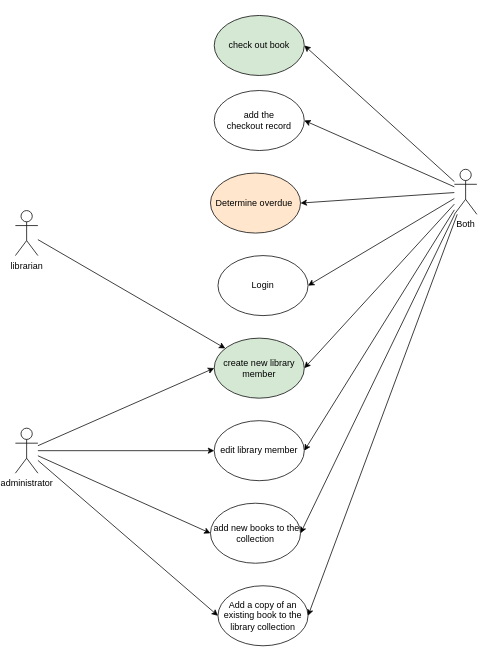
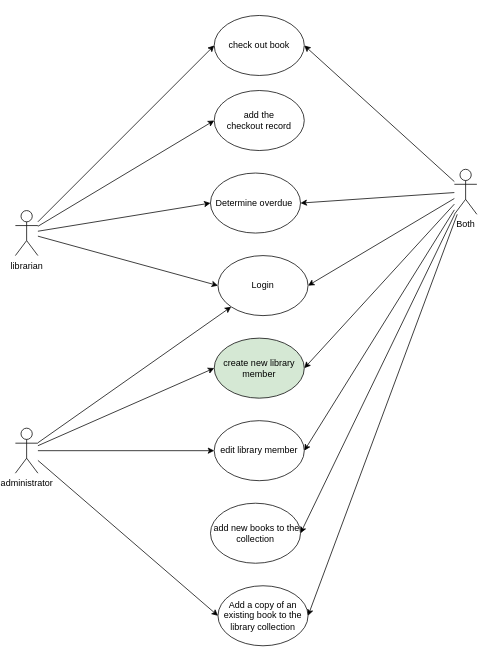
- <mxCell id="7" value="check out book" style="ellipse;whiteSpace=wrap;html=1;fillColor=#d5e8d4;" vertex="1" parent="1"><mxGeometry x="285" y="20" width="120" height="80" as="geometry" /></mxCell>
+ <mxCell id="7" value="check out book" style="ellipse;whiteSpace=wrap;html=1;" vertex="1" parent="1"><mxGeometry x="285" y="20" width="120" height="80" as="geometry" /></mxCell>
+ <mxCell id="3" style="rounded=0;orthogonalLoop=1;jettySize=auto;html=1;entryX=0;entryY=0.5;entryDx=0;entryDy=0;" edge="1" parent="1" source="6" target="7"><mxGeometry relative="1" as="geometry" /></mxCell>
- <mxCell id="10" style="edgeStyle=none;rounded=0;orthogonalLoop=1;jettySize=auto;html=1;entryX=1;entryY=0.5;entryDx=0;entryDy=0;" edge="1" parent="1" source="16" target="28"><mxGeometry relative="1" as="geometry" /></mxCell>
- <mxCell id="29" value="Determine overdue&amp;nbsp;" style="ellipse;whiteSpace=wrap;html=1;fillColor=#ffe6cc;" vertex="1" parent="1"><mxGeometry x="280" y="230" width="120" height="80" as="geometry" /></mxCell>
+ <mxCell id="29" value="Determine overdue&amp;nbsp;" style="ellipse;whiteSpace=wrap;html=1;" vertex="1" parent="1"><mxGeometry x="280" y="230" width="120" height="80" as="geometry" /></mxCell>
+ <mxCell id="5" style="edgeStyle=none;rounded=0;orthogonalLoop=1;jettySize=auto;html=1;entryX=0;entryY=0.5;entryDx=0;entryDy=0;" edge="1" parent="1" source="6" target="29"><mxGeometry relative="1" as="geometry" /></mxCell>
+ <mxCell id="2" style="rounded=0;orthogonalLoop=1;jettySize=auto;html=1;entryX=0;entryY=0.5;entryDx=0;entryDy=0;" edge="1" parent="1" source="6" target="26"><mxGeometry relative="1" as="geometry" /></mxCell>
- <mxCell id="4" style="edgeStyle=none;rounded=0;orthogonalLoop=1;jettySize=auto;html=1;" edge="1" parent="1" source="6" target="24"><mxGeometry relative="1" as="geometry" /></mxCell>
+ <mxCell id="4" style="edgeStyle=none;rounded=0;orthogonalLoop=1;jettySize=auto;html=1;entryX=0;entryY=0.5;entryDx=0;entryDy=0;" edge="1" parent="1" source="6" target="28"><mxGeometry relative="1" as="geometry" /></mxCell>
+ <mxCell id="17" style="rounded=0;orthogonalLoop=1;jettySize=auto;html=1;entryX=0;entryY=1;entryDx=0;entryDy=0;" edge="1" parent="1" source="22" target="26"><mxGeometry relative="1" as="geometry" /></mxCell>
- <mxCell id="20" style="rounded=0;orthogonalLoop=1;jettySize=auto;html=1;entryX=0;entryY=0.5;entryDx=0;entryDy=0;" edge="1" parent="1" source="22" target="23"><mxGeometry relative="1" as="geometry" /></mxCell>
